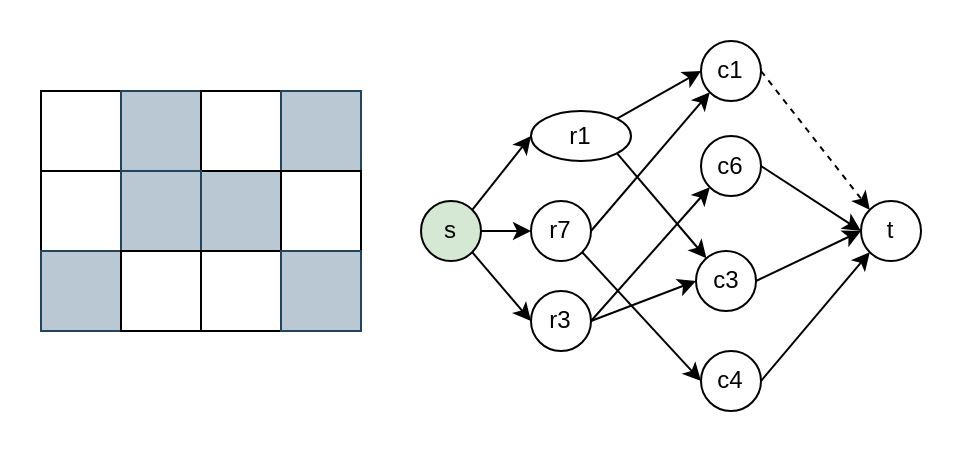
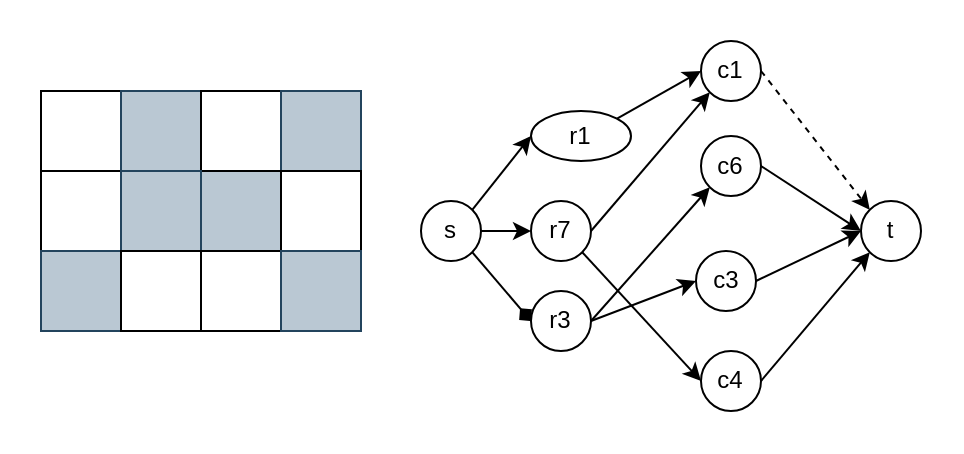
- <mxCell id="15" style="edgeStyle=none;rounded=0;orthogonalLoop=1;jettySize=auto;html=1;exitX=1;exitY=1;exitDx=0;exitDy=0;" edge="1" parent="1" source="16" target="28"><mxGeometry relative="1" as="geometry" /></mxCell>
- <mxCell id="34" value="s" style="ellipse;whiteSpace=wrap;html=1;aspect=fixed;fillColor=#d5e8d4;" vertex="1" parent="1"><mxGeometry x="210" y="100" width="30" height="30" as="geometry" /></mxCell>
+ <mxCell id="34" value="s" style="ellipse;whiteSpace=wrap;html=1;aspect=fixed;" vertex="1" parent="1"><mxGeometry x="210" y="100" width="30" height="30" as="geometry" /></mxCell>
- <mxCell id="33" style="edgeStyle=none;rounded=0;orthogonalLoop=1;jettySize=auto;html=1;exitX=1;exitY=1;exitDx=0;exitDy=0;entryX=0;entryY=0.5;entryDx=0;entryDy=0;" edge="1" parent="1" source="34" target="22"><mxGeometry relative="1" as="geometry" /></mxCell>
+ <mxCell id="33" style="edgeStyle=none;rounded=0;orthogonalLoop=1;jettySize=auto;html=1;exitX=1;exitY=1;exitDx=0;exitDy=0;entryX=0;entryY=0.5;entryDx=0;entryDy=0;endArrow=diamond;" edge="1" parent="1" source="34" target="22"><mxGeometry relative="1" as="geometry" /></mxCell>
